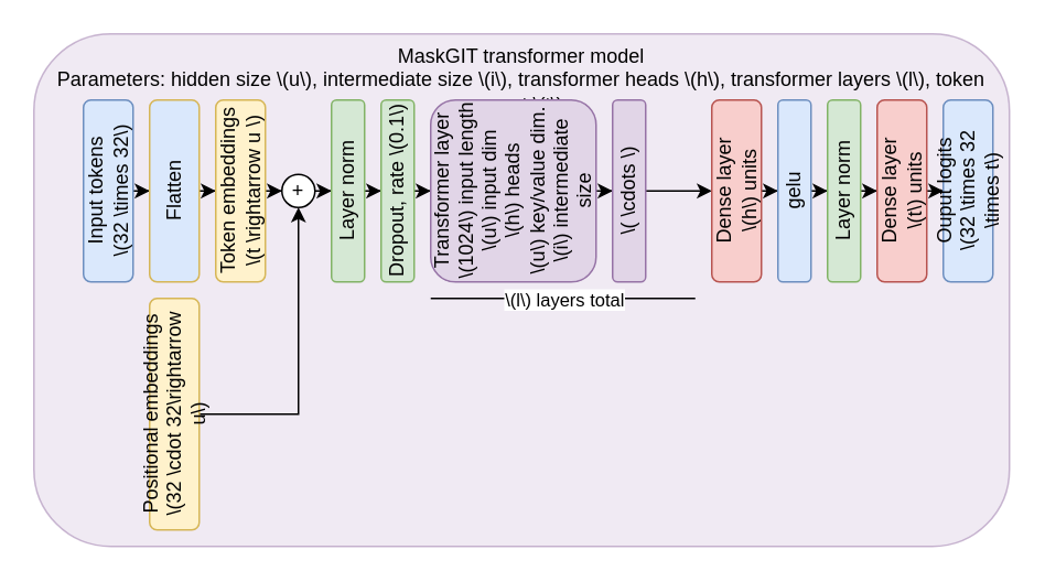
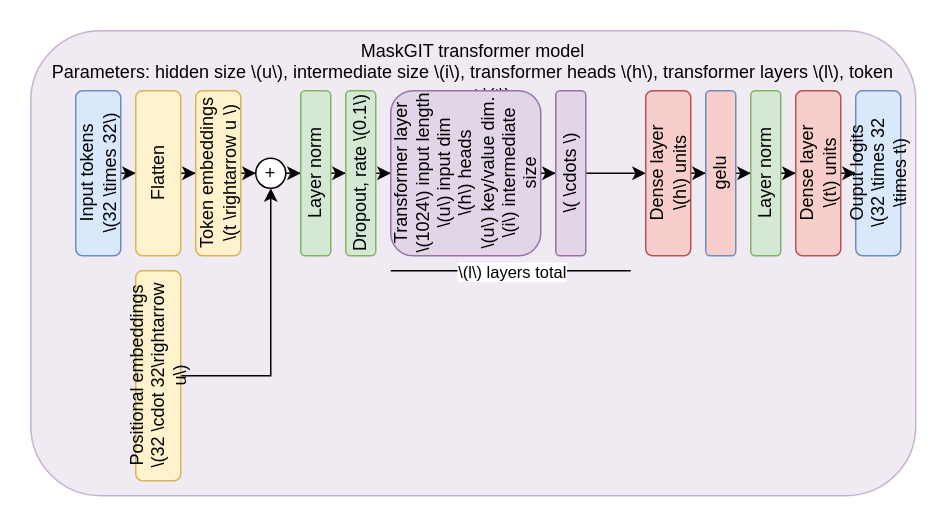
- <mxCell id="17" value="Flatten" style="rounded=1;whiteSpace=wrap;html=1;horizontal=0;fillColor=#dae8fc;strokeColor=#d6b656;" parent="1" vertex="1"><mxGeometry x="90" y="60" width="30" height="110" as="geometry" /></mxCell>
+ <mxCell id="17" value="Flatten" style="rounded=1;whiteSpace=wrap;html=1;horizontal=0;fillColor=#fff2cc;strokeColor=#d6b656;" parent="1" vertex="1"><mxGeometry x="90" y="60" width="30" height="110" as="geometry" /></mxCell>
- <mxCell id="26" value="gelu" style="rounded=1;whiteSpace=wrap;html=1;horizontal=0;fillColor=#dae8fc;strokeColor=#6c8ebf;" parent="1" vertex="1"><mxGeometry x="470" y="60" width="20" height="110" as="geometry" /></mxCell>
+ <mxCell id="26" value="gelu" style="rounded=1;whiteSpace=wrap;html=1;horizontal=0;fillColor=#f8cecc;strokeColor=#6c8ebf;" parent="1" vertex="1"><mxGeometry x="470" y="60" width="20" height="110" as="geometry" /></mxCell>
